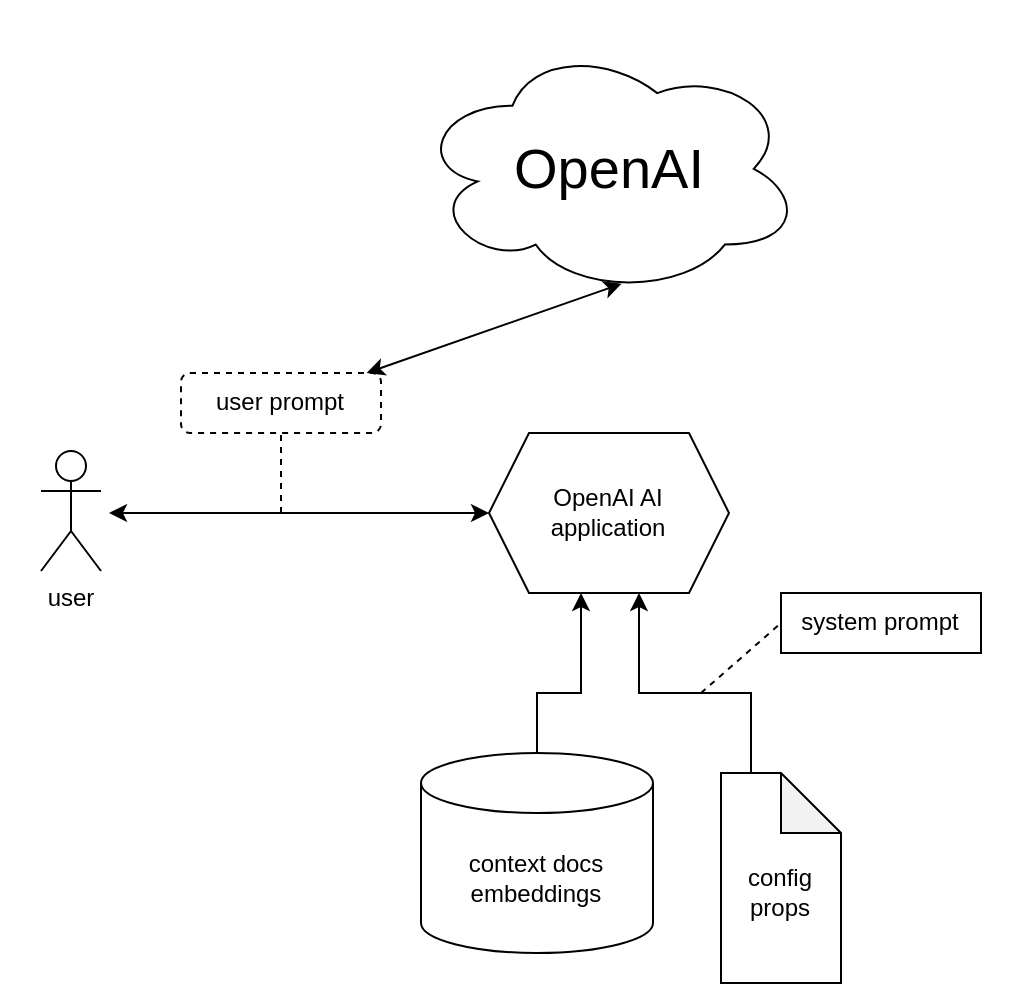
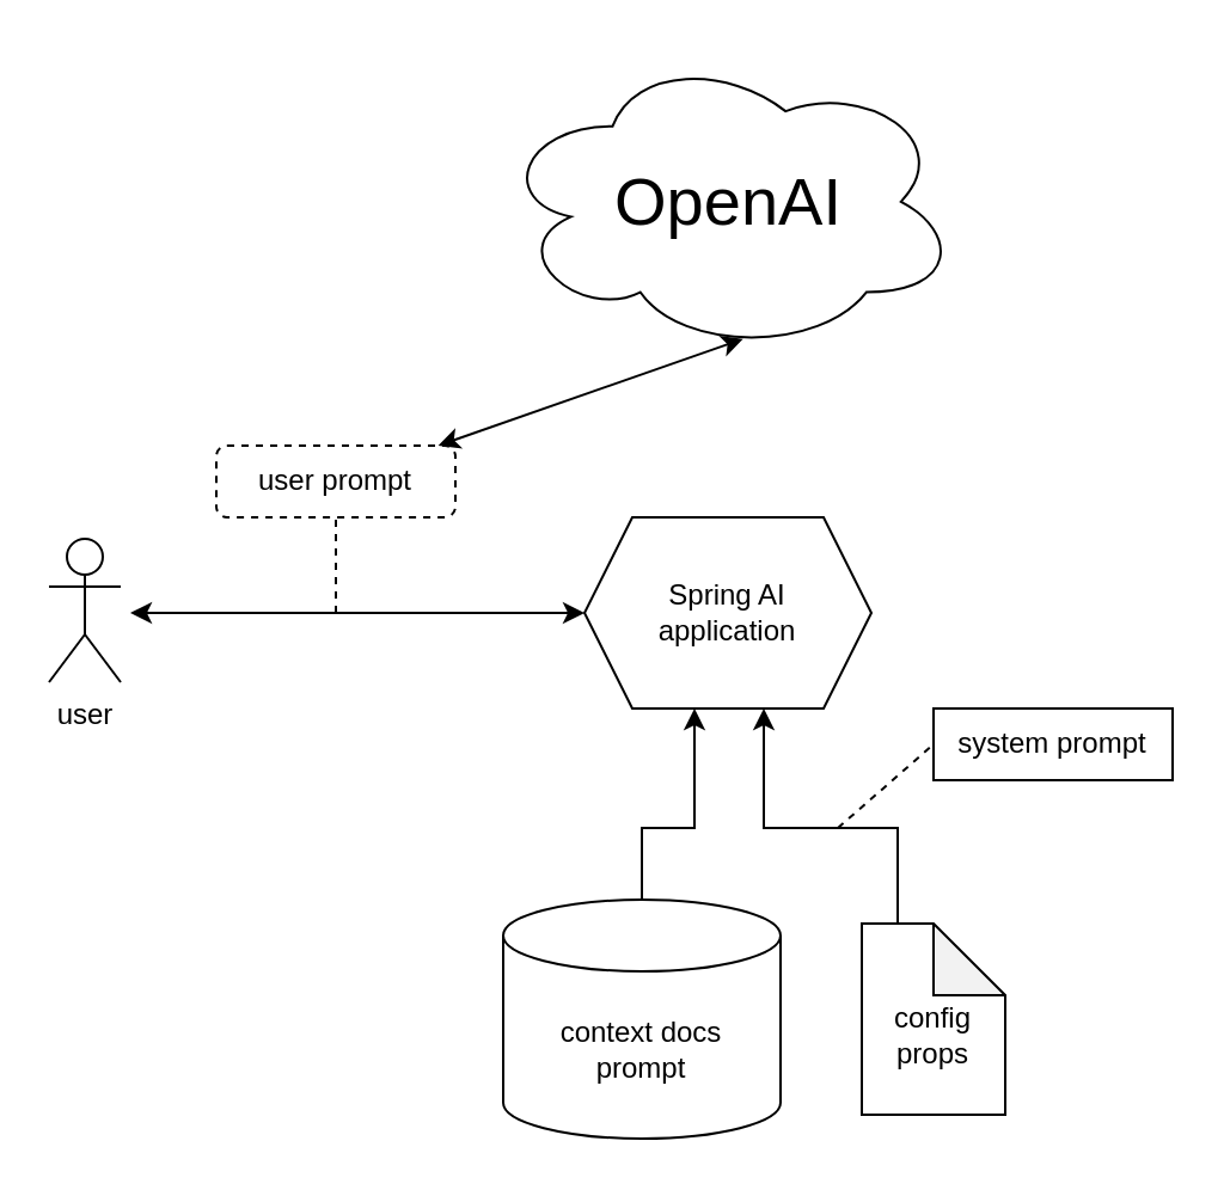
- <mxCell id="4" value="OpenAI AI&lt;div&gt;application&lt;/div&gt;" style="shape=hexagon;perimeter=hexagonPerimeter2;whiteSpace=wrap;html=1;fixedSize=1;" vertex="1" parent="1"><mxGeometry x="244" y="216" width="120" height="80" as="geometry" /></mxCell>
+ <mxCell id="4" value="Spring AI&lt;div&gt;application&lt;/div&gt;" style="shape=hexagon;perimeter=hexagonPerimeter2;whiteSpace=wrap;html=1;fixedSize=1;" vertex="1" parent="1"><mxGeometry x="244" y="216" width="120" height="80" as="geometry" /></mxCell>
- <mxCell id="10" value="&lt;div&gt;&lt;br&gt;&lt;/div&gt;config&lt;div&gt;props&lt;/div&gt;" style="shape=note;whiteSpace=wrap;html=1;backgroundOutline=1;darkOpacity=0.05;" vertex="1" parent="1"><mxGeometry x="360" y="386" width="60" height="105" as="geometry" /></mxCell>
+ <mxCell id="10" value="&lt;div&gt;&lt;br&gt;&lt;/div&gt;config&lt;div&gt;props&lt;/div&gt;" style="shape=note;whiteSpace=wrap;html=1;backgroundOutline=1;darkOpacity=0.05;" vertex="1" parent="1"><mxGeometry x="360" y="386" width="60" height="80" as="geometry" /></mxCell>
- <mxCell id="8" value="context docs&lt;br&gt;embeddings" style="shape=cylinder3;whiteSpace=wrap;html=1;boundedLbl=1;backgroundOutline=1;size=15;" vertex="1" parent="1"><mxGeometry x="210" y="376" width="116" height="100" as="geometry" /></mxCell>
+ <mxCell id="8" value="context docs&lt;br&gt;prompt" style="shape=cylinder3;whiteSpace=wrap;html=1;boundedLbl=1;backgroundOutline=1;size=15;" vertex="1" parent="1"><mxGeometry x="210" y="376" width="116" height="100" as="geometry" /></mxCell>
